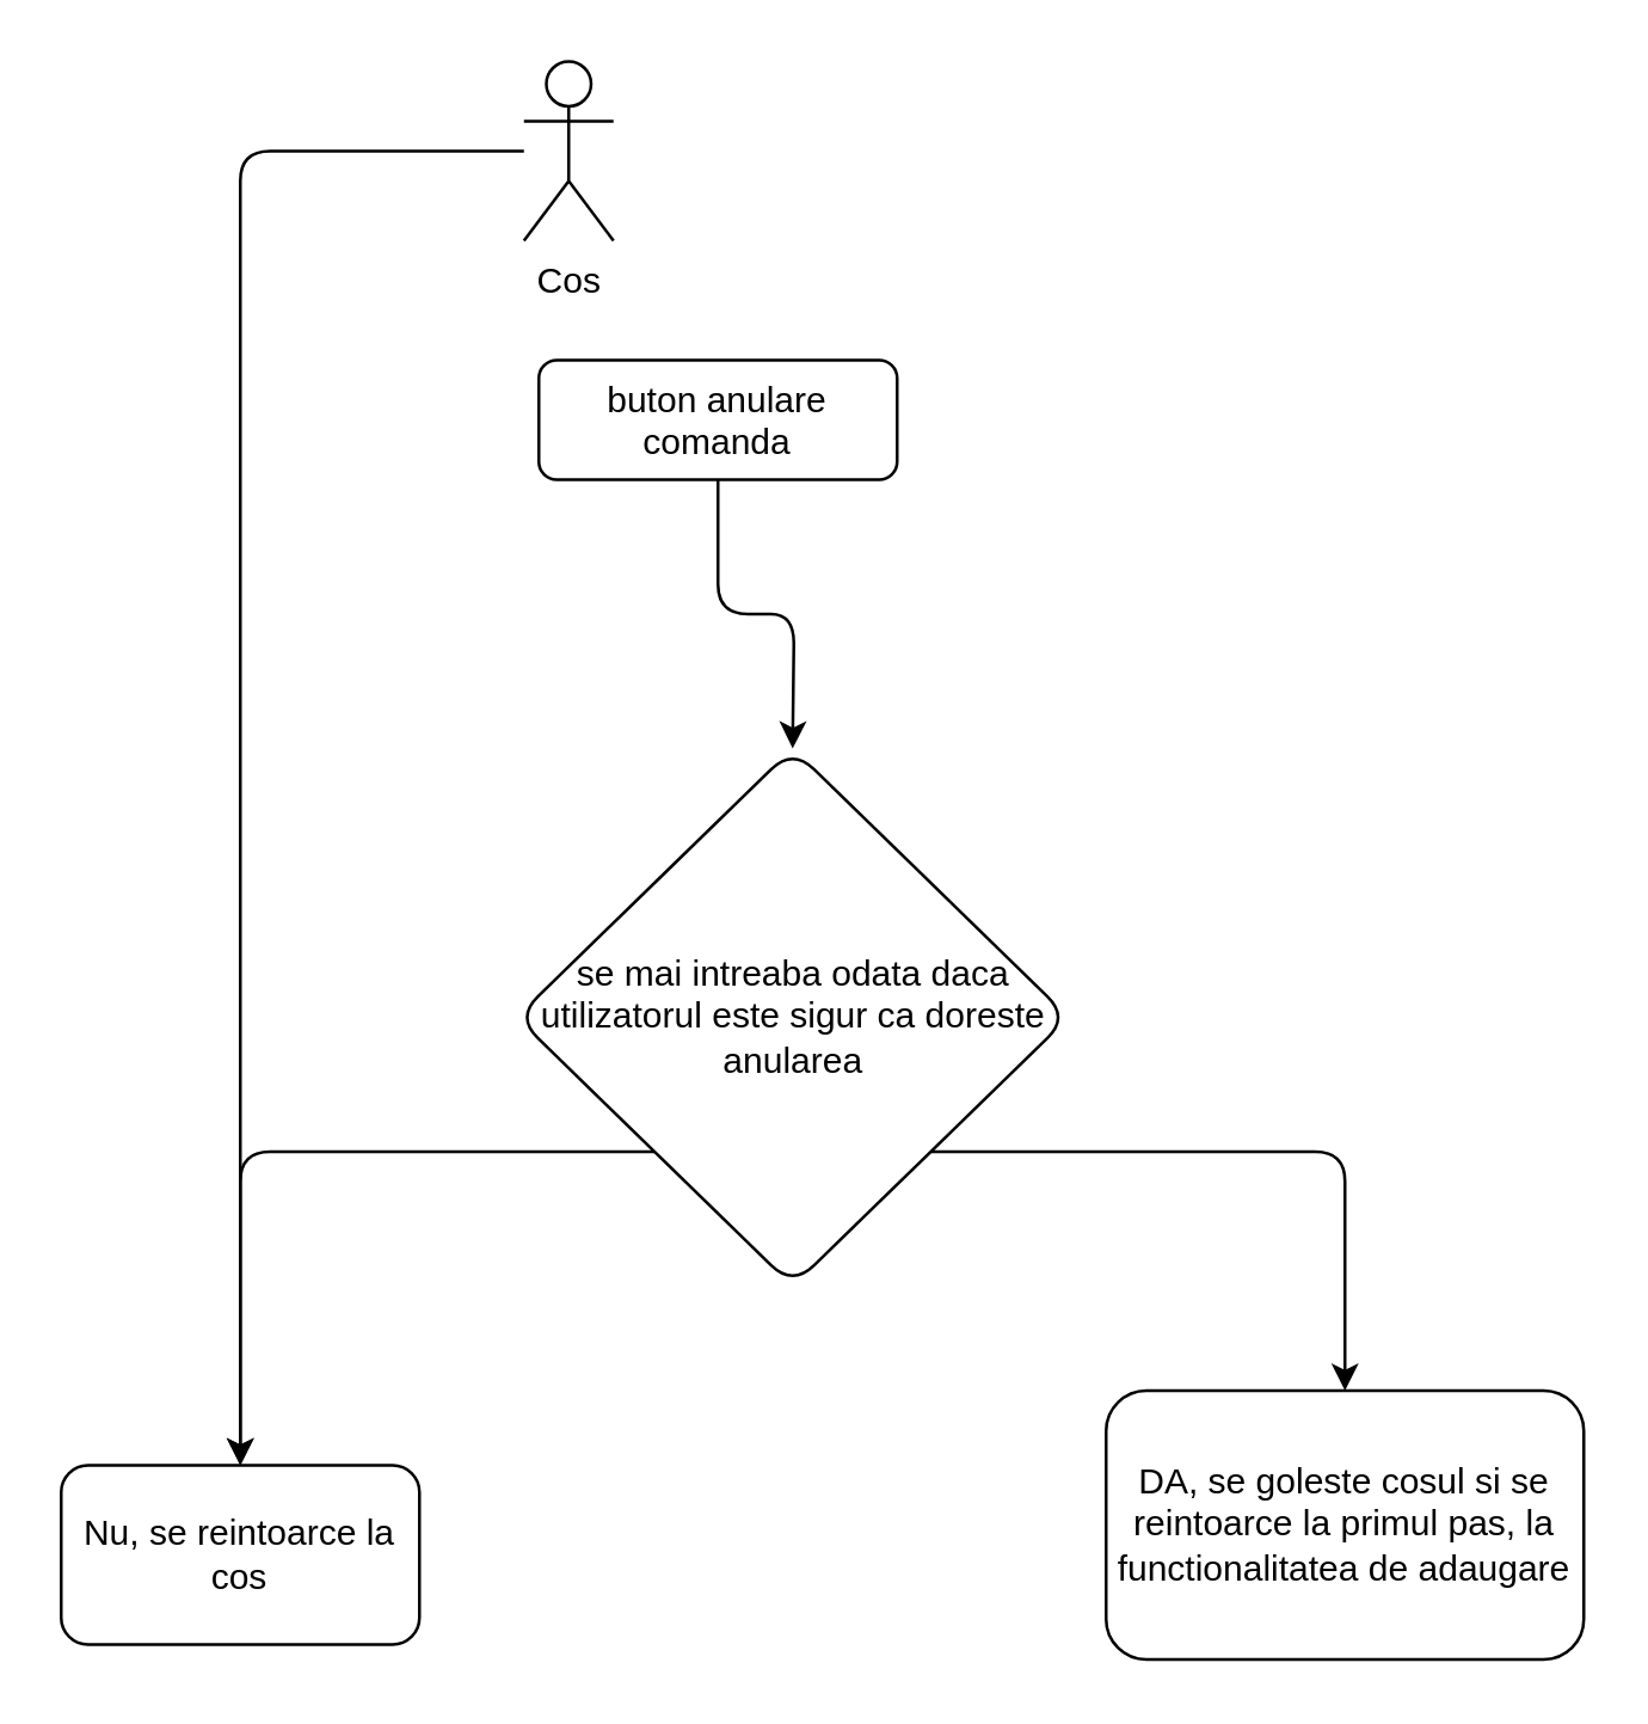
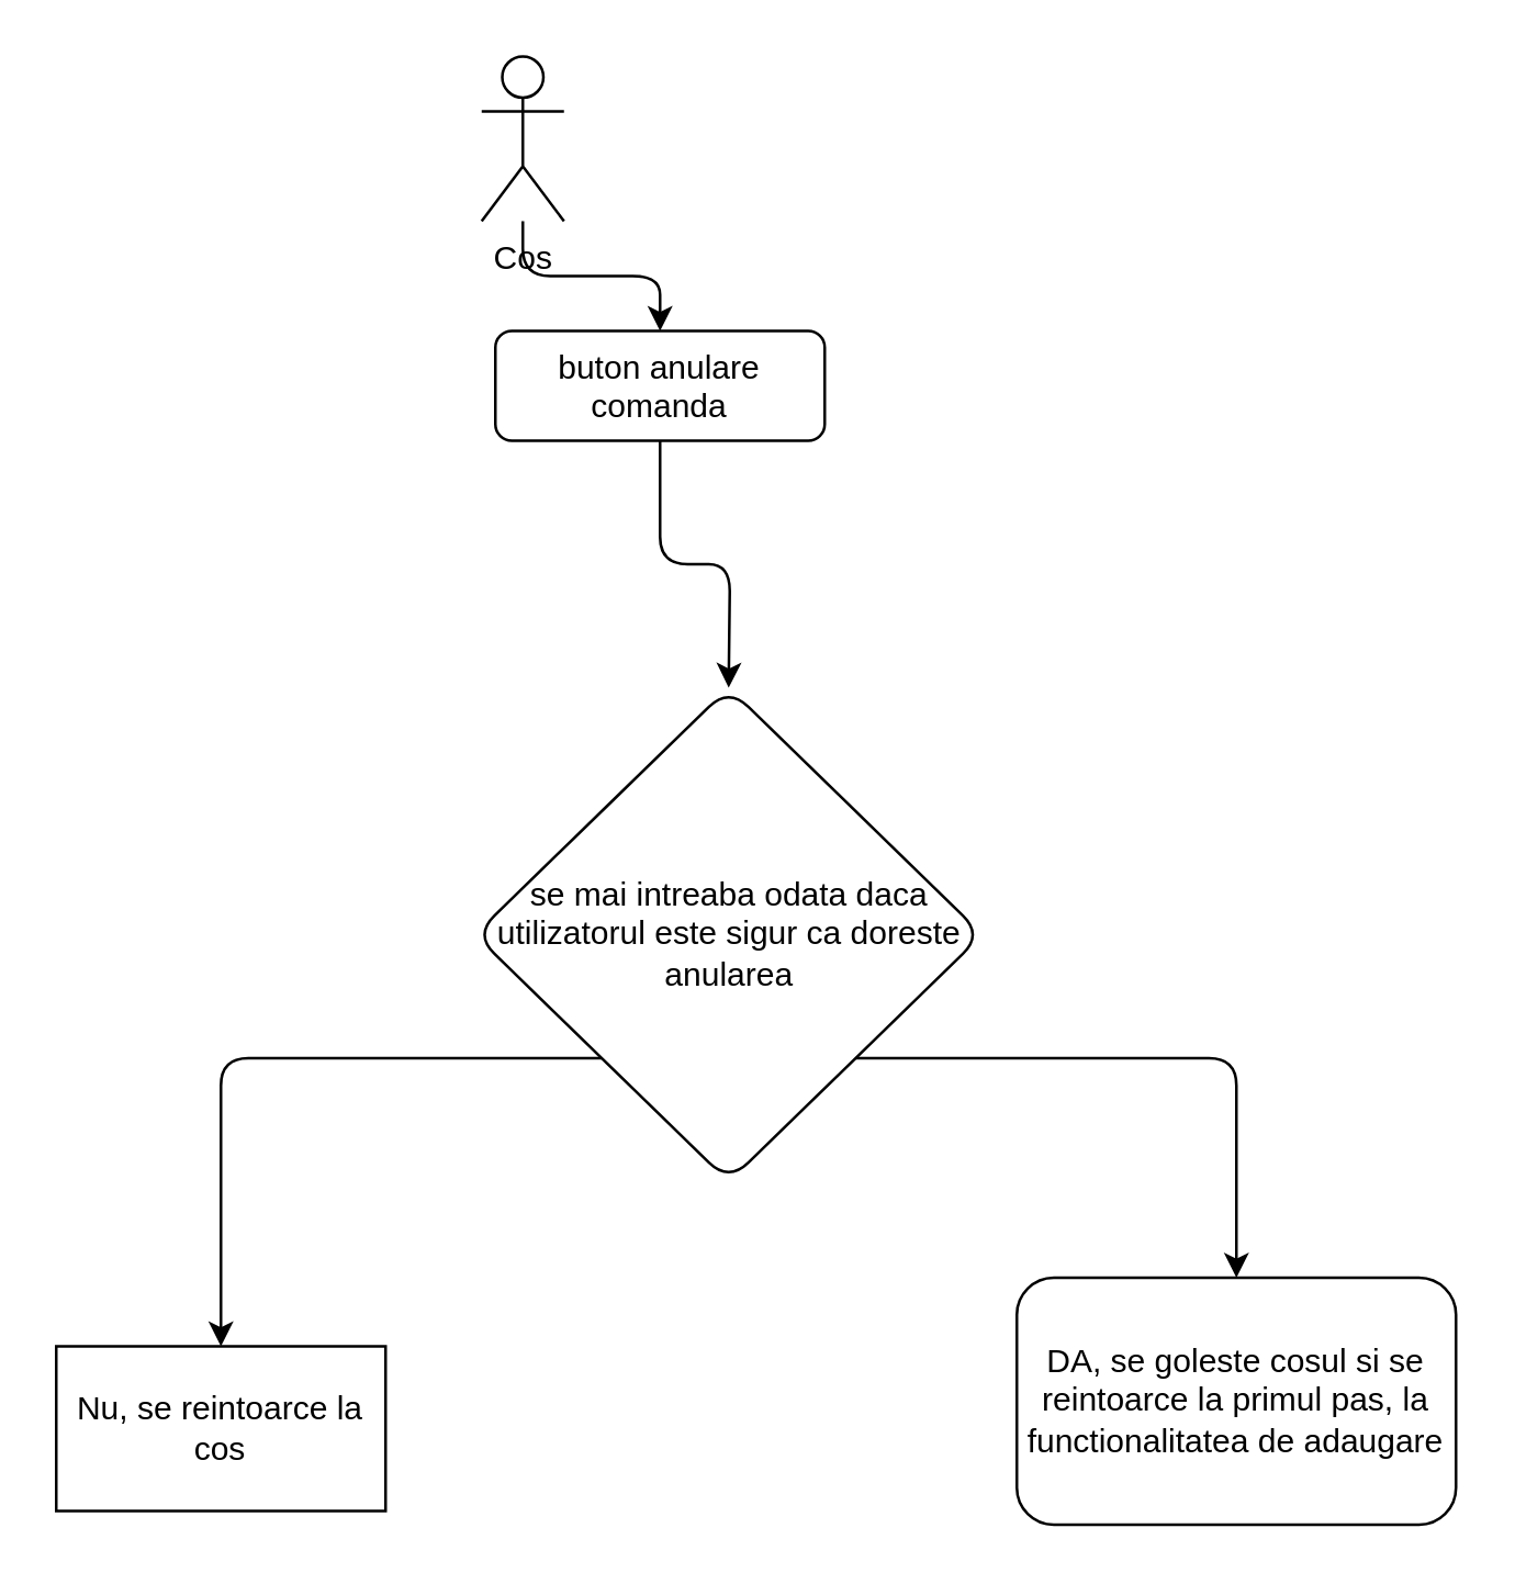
- <mxCell id="2" value="" style="edgeStyle=orthogonalEdgeStyle;rounded=1;orthogonalLoop=1;jettySize=auto;html=1;" edge="1" parent="1" source="3" target="9"><mxGeometry relative="1" as="geometry" /></mxCell>
+ <mxCell id="2" value="" style="edgeStyle=orthogonalEdgeStyle;rounded=1;orthogonalLoop=1;jettySize=auto;html=1;" edge="1" parent="1" source="3" target="5"><mxGeometry relative="1" as="geometry" /></mxCell>
- <mxCell id="9" value="Nu, se reintoarce la cos" style="rounded=1;whiteSpace=wrap;html=1;" vertex="1" parent="1"><mxGeometry x="20" y="490" width="120" height="60" as="geometry" /></mxCell>
+ <mxCell id="9" value="Nu, se reintoarce la cos" style="whiteSpace=wrap;html=1;rounded=0;" vertex="1" parent="1"><mxGeometry x="20" y="490" width="120" height="60" as="geometry" /></mxCell>
